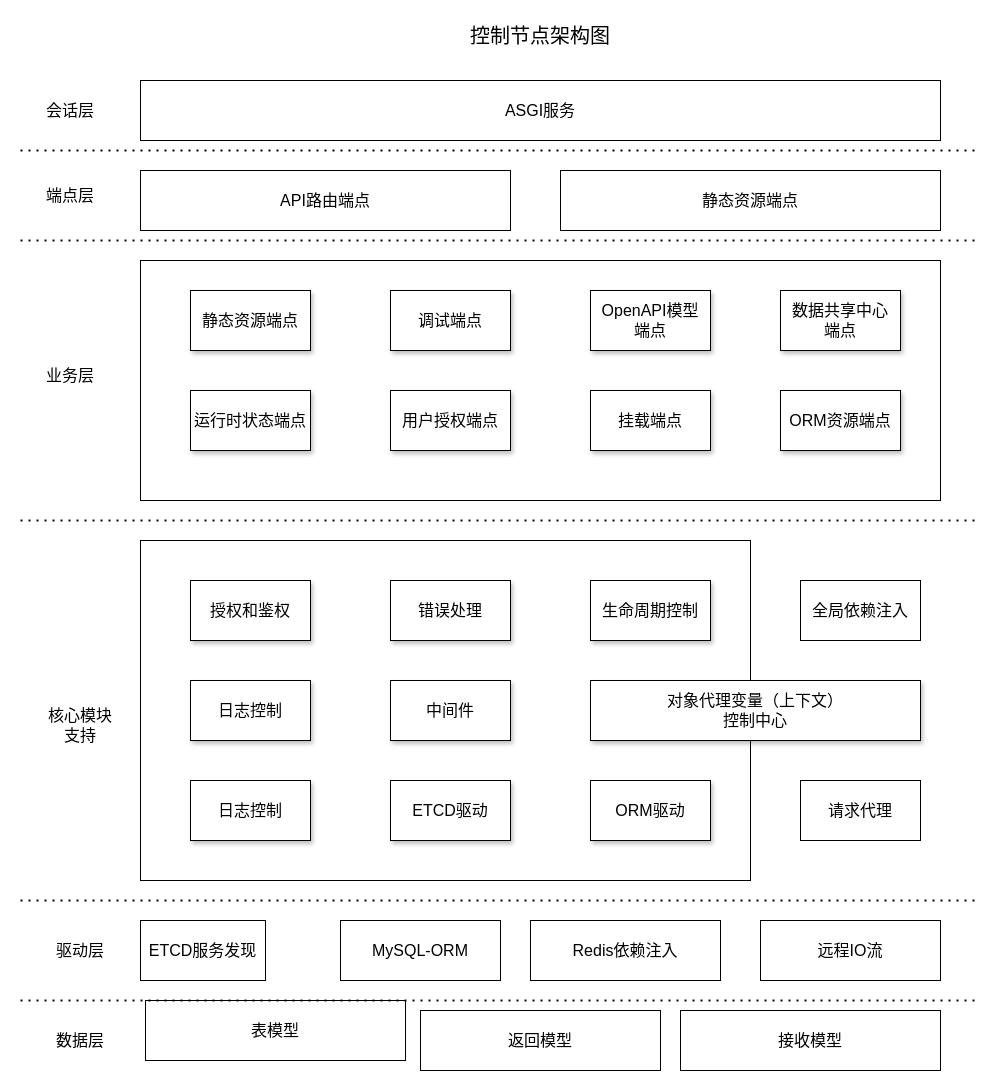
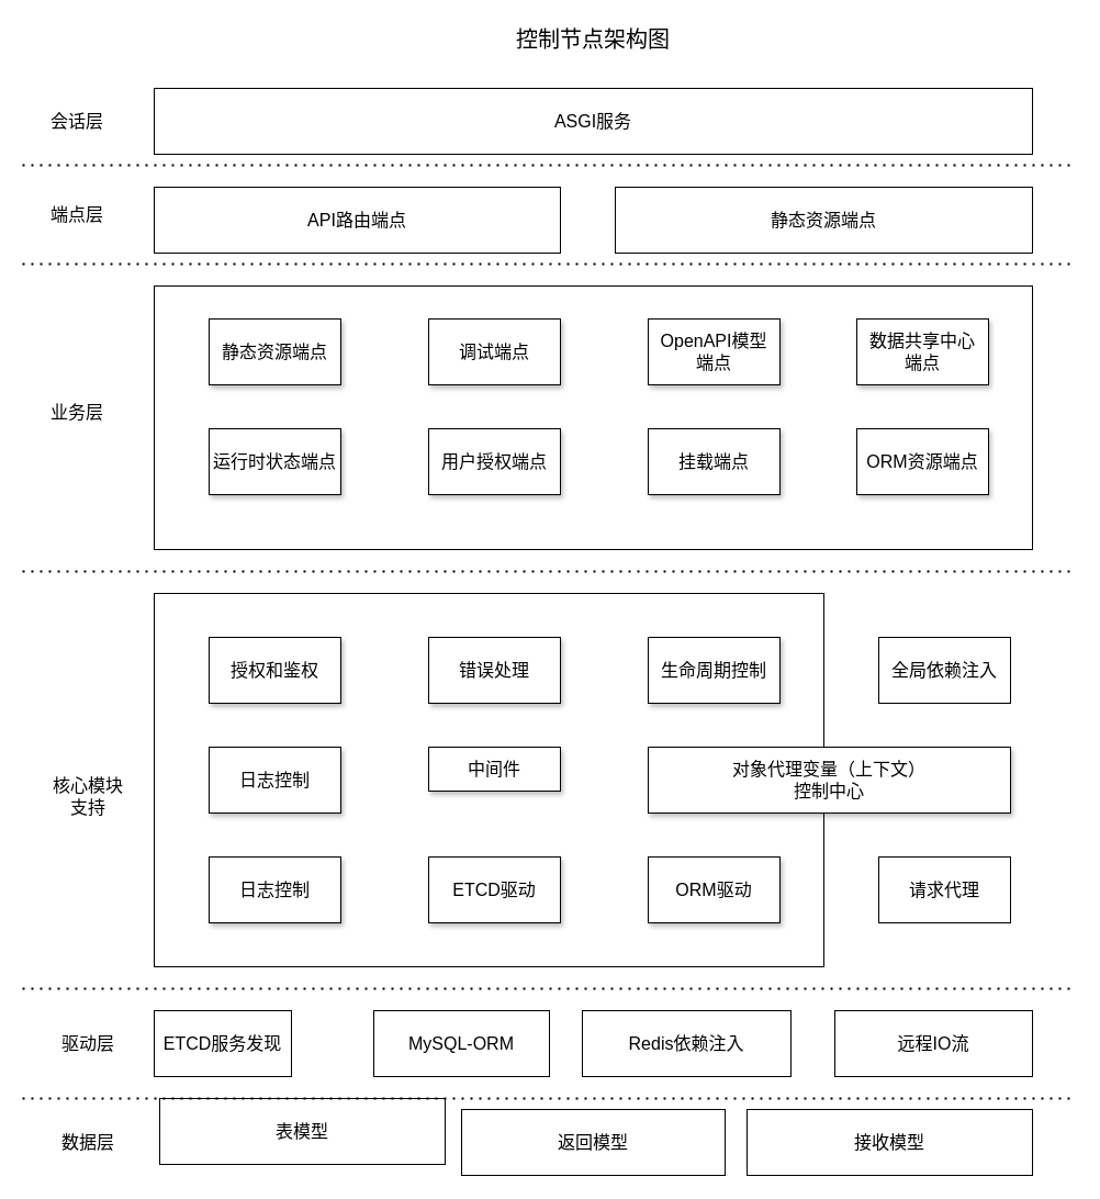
- <mxCell id="29" value="中间件" style="rounded=0;whiteSpace=wrap;html=1;fontSize=16;shadow=1;" vertex="1" parent="1"><mxGeometry x="390" y="680" width="120" height="60" as="geometry" /></mxCell>
+ <mxCell id="29" value="中间件" style="rounded=0;whiteSpace=wrap;html=1;fontSize=16;shadow=1;" vertex="1" parent="1"><mxGeometry x="390" y="680" width="120" height="40" as="geometry" /></mxCell>
